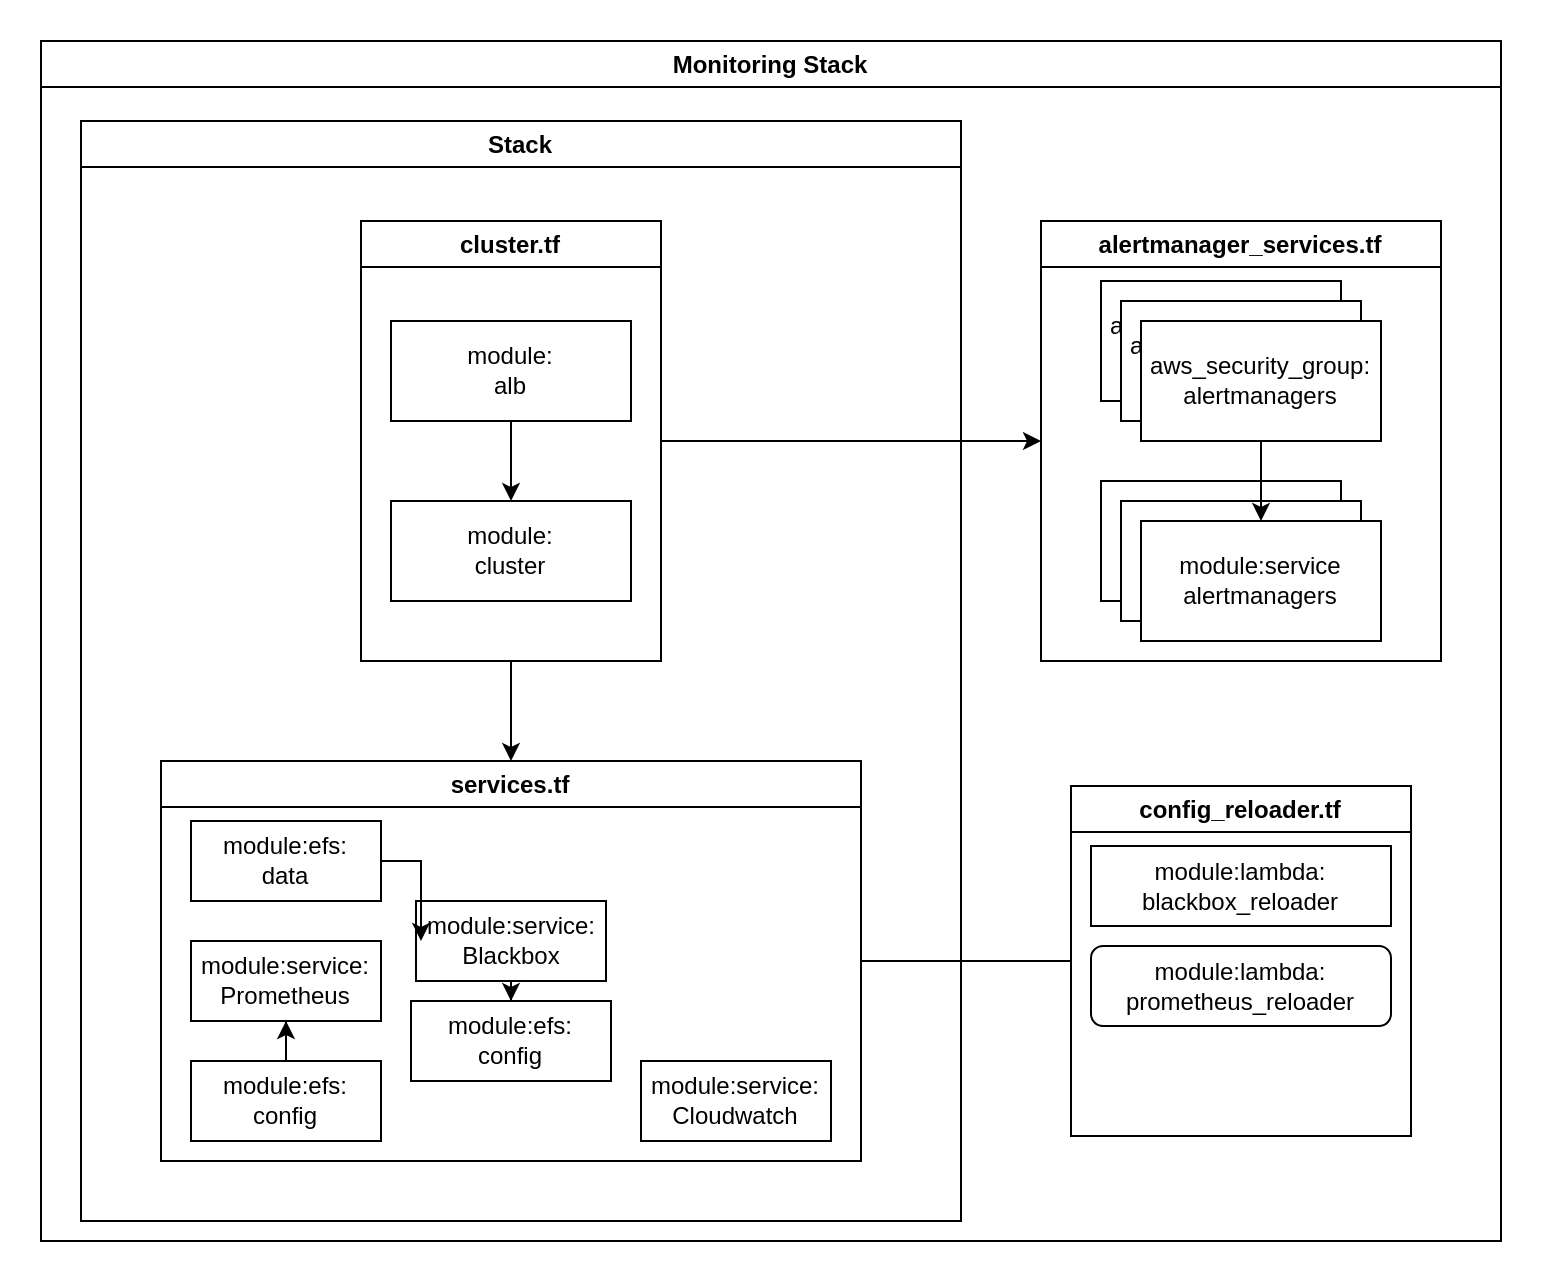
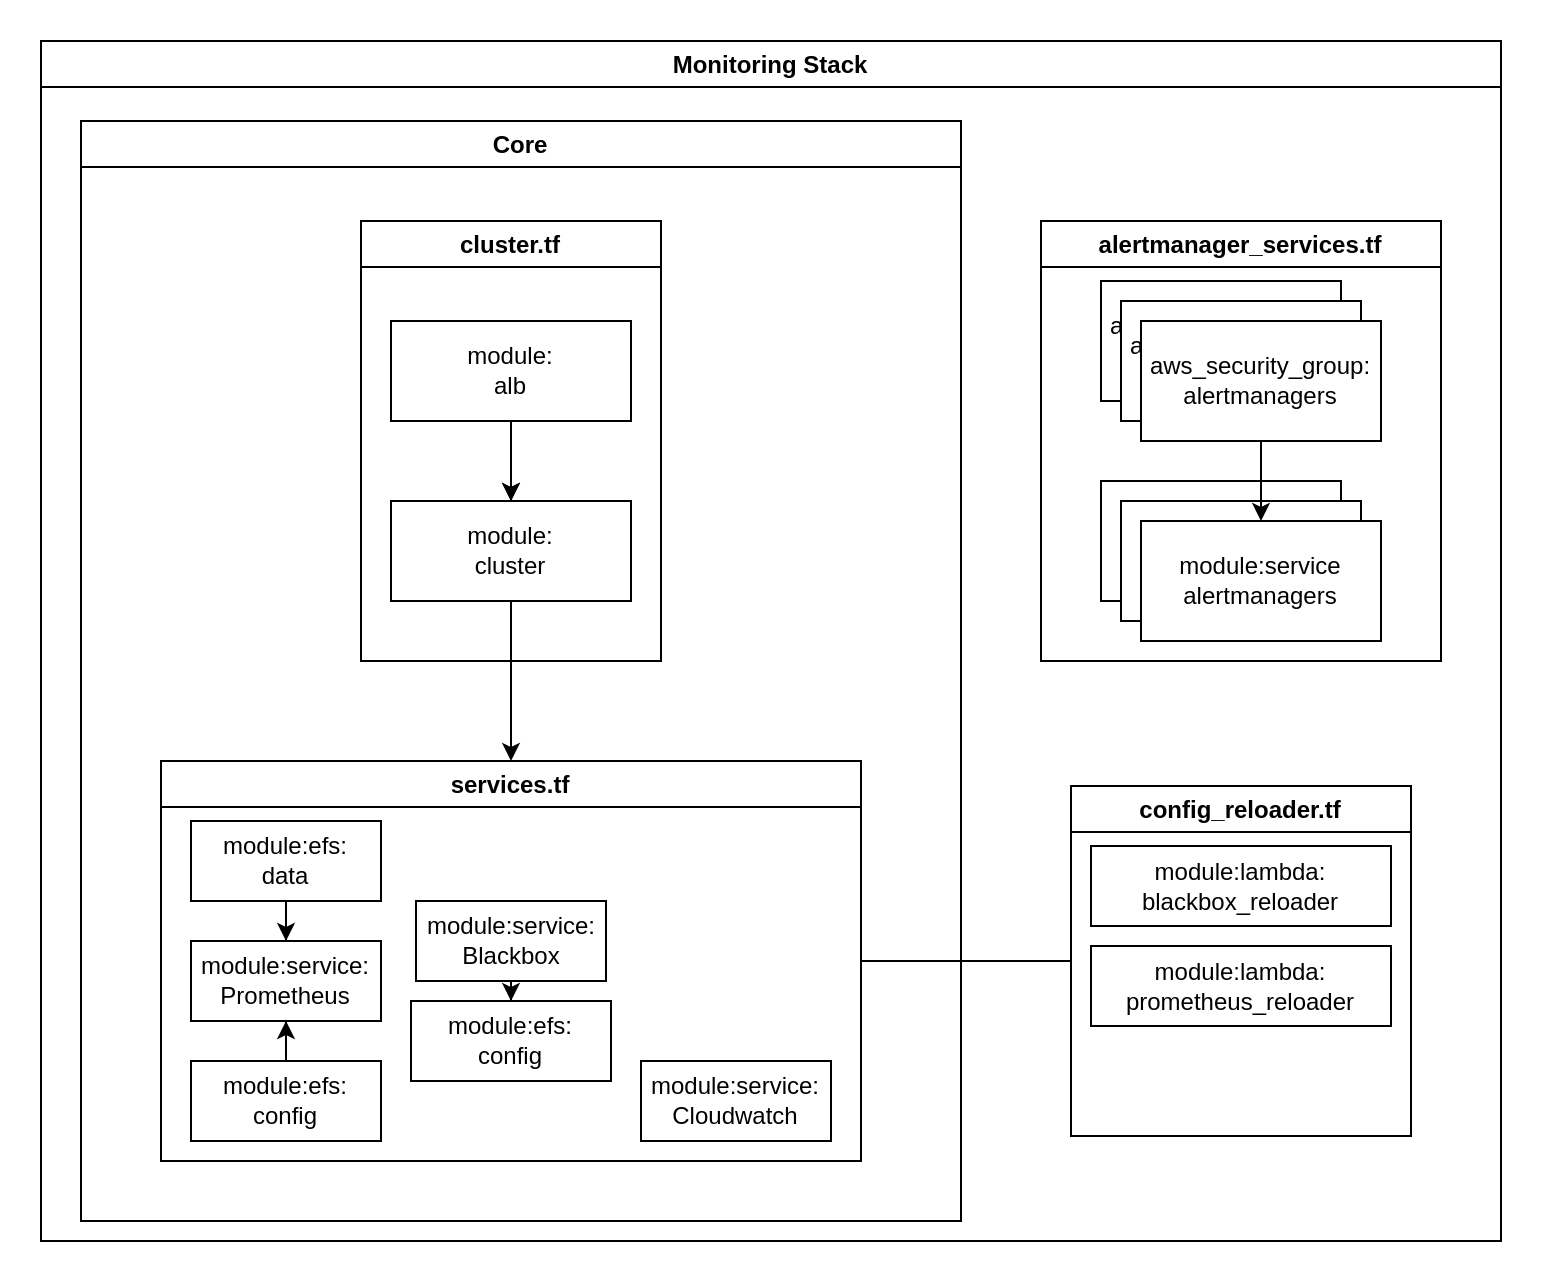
- <mxCell id="18" value="Stack" style="swimlane;startSize=23;" vertex="1" parent="2"><mxGeometry x="20" y="40" width="440" height="550" as="geometry"><mxRectangle x="60" y="40" width="70" height="30" as="alternateBounds" /></mxGeometry></mxCell>
+ <mxCell id="18" value="Core" style="swimlane;startSize=23;" vertex="1" parent="2"><mxGeometry x="20" y="40" width="440" height="550" as="geometry"><mxRectangle x="60" y="40" width="70" height="30" as="alternateBounds" /></mxGeometry></mxCell>
- <mxCell id="13" value="" style="edgeStyle=orthogonalEdgeStyle;rounded=0;orthogonalLoop=1;jettySize=auto;html=1;entryX=0;entryY=0.5;entryDx=0;entryDy=0;" parent="2" source="19" target="3" edge="1"><mxGeometry relative="1" as="geometry" /></mxCell>
+ <mxCell id="13" value="" style="edgeStyle=orthogonalEdgeStyle;rounded=0;orthogonalLoop=1;jettySize=auto;html=1;" parent="2" source="19" target="22" edge="1"><mxGeometry relative="1" as="geometry" /></mxCell>
- <mxCell id="29" value="" style="edgeStyle=orthogonalEdgeStyle;rounded=0;orthogonalLoop=1;jettySize=auto;html=1;" parent="23" source="30" target="27" edge="1"><mxGeometry relative="1" as="geometry" /></mxCell>
+ <mxCell id="29" value="" style="edgeStyle=orthogonalEdgeStyle;rounded=0;orthogonalLoop=1;jettySize=auto;html=1;" parent="23" source="30" target="24" edge="1"><mxGeometry relative="1" as="geometry" /></mxCell>
- <mxCell id="17" value="module:lambda:&lt;br&gt;prometheus_reloader" style="whiteSpace=wrap;html=1;rounded=1;" parent="15" vertex="1"><mxGeometry x="10" y="80" width="150" height="40" as="geometry" /></mxCell>
+ <mxCell id="17" value="module:lambda:&lt;br&gt;prometheus_reloader" style="rounded=0;whiteSpace=wrap;html=1;" parent="15" vertex="1"><mxGeometry x="10" y="80" width="150" height="40" as="geometry" /></mxCell>
